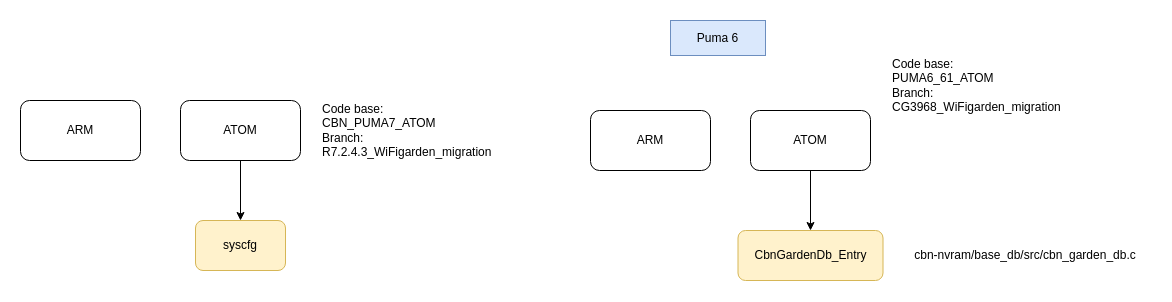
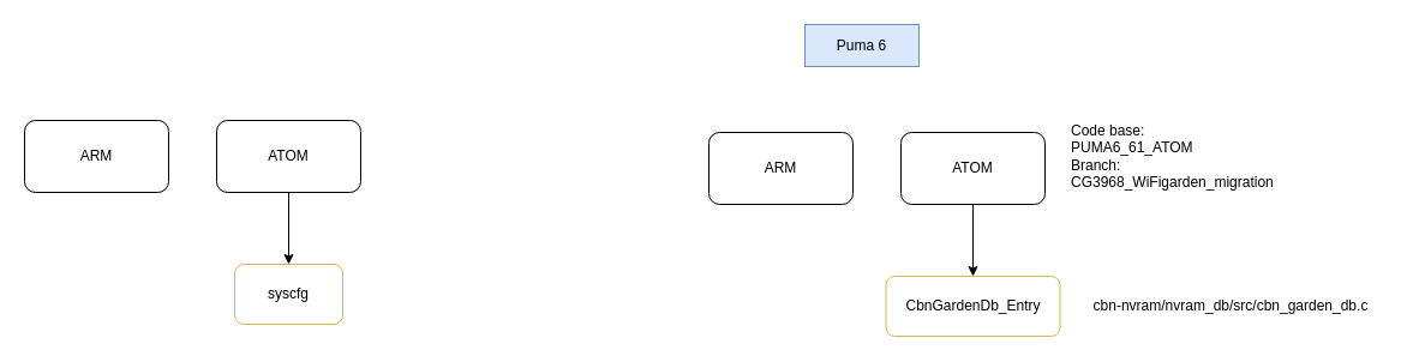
- <mxCell id="12" value="Code base:&lt;br&gt;PUMA6_61_ATOM&lt;br&gt;Branch:&lt;br&gt;CG3968_WiFigarden_migration" style="text;html=1;strokeColor=none;fillColor=none;align=left;verticalAlign=middle;whiteSpace=wrap;rounded=0;" parent="1" vertex="1"><mxGeometry x="890" y="45" width="220" height="80" as="geometry" /></mxCell>
+ <mxCell id="12" value="Code base:&lt;br&gt;PUMA6_61_ATOM&lt;br&gt;Branch:&lt;br&gt;CG3968_WiFigarden_migration" style="text;html=1;strokeColor=none;fillColor=none;align=left;verticalAlign=middle;whiteSpace=wrap;rounded=0;" parent="1" vertex="1"><mxGeometry x="890" y="90" width="220" height="80" as="geometry" /></mxCell>
- <mxCell id="13" value="Code base:&lt;br&gt;CBN_PUMA7_ATOM&lt;br&gt;Branch:&lt;br&gt;R7.2.4.3_WiFigarden_migration" style="text;html=1;strokeColor=none;fillColor=none;align=left;verticalAlign=middle;whiteSpace=wrap;rounded=0;" parent="1" vertex="1"><mxGeometry x="320" y="90" width="220" height="80" as="geometry" /></mxCell>
- <mxCell id="5" value="syscfg" style="rounded=1;whiteSpace=wrap;html=1;fillColor=#fff2cc;strokeColor=#d6b656;" parent="1" vertex="1"><mxGeometry x="195" y="220" width="90" height="50" as="geometry" /></mxCell>
+ <mxCell id="5" value="syscfg" style="rounded=1;whiteSpace=wrap;html=1;fillColor=#ffffff;strokeColor=#d6b656;" parent="1" vertex="1"><mxGeometry x="195" y="220" width="90" height="50" as="geometry" /></mxCell>
- <mxCell id="10" value="CbnGardenDb_Entry" style="rounded=1;whiteSpace=wrap;html=1;fillColor=#fff2cc;strokeColor=#d6b656;" parent="1" vertex="1"><mxGeometry x="737.5" y="230" width="145" height="50" as="geometry" /></mxCell>
+ <mxCell id="10" value="CbnGardenDb_Entry" style="rounded=1;whiteSpace=wrap;html=1;fillColor=#ffffff;strokeColor=#d6b656;" parent="1" vertex="1"><mxGeometry x="737.5" y="230" width="145" height="50" as="geometry" /></mxCell>
- <mxCell id="11" value="cbn-nvram/base_db/src/cbn_garden_db.c" style="text;html=1;strokeColor=none;fillColor=none;align=center;verticalAlign=middle;whiteSpace=wrap;rounded=0;" parent="1" vertex="1"><mxGeometry x="900" y="245" width="250" height="20" as="geometry" /></mxCell>
+ <mxCell id="11" value="cbn-nvram/nvram_db/src/cbn_garden_db.c" style="text;html=1;strokeColor=none;fillColor=none;align=center;verticalAlign=middle;whiteSpace=wrap;rounded=0;" parent="1" vertex="1"><mxGeometry x="900" y="245" width="250" height="20" as="geometry" /></mxCell>
